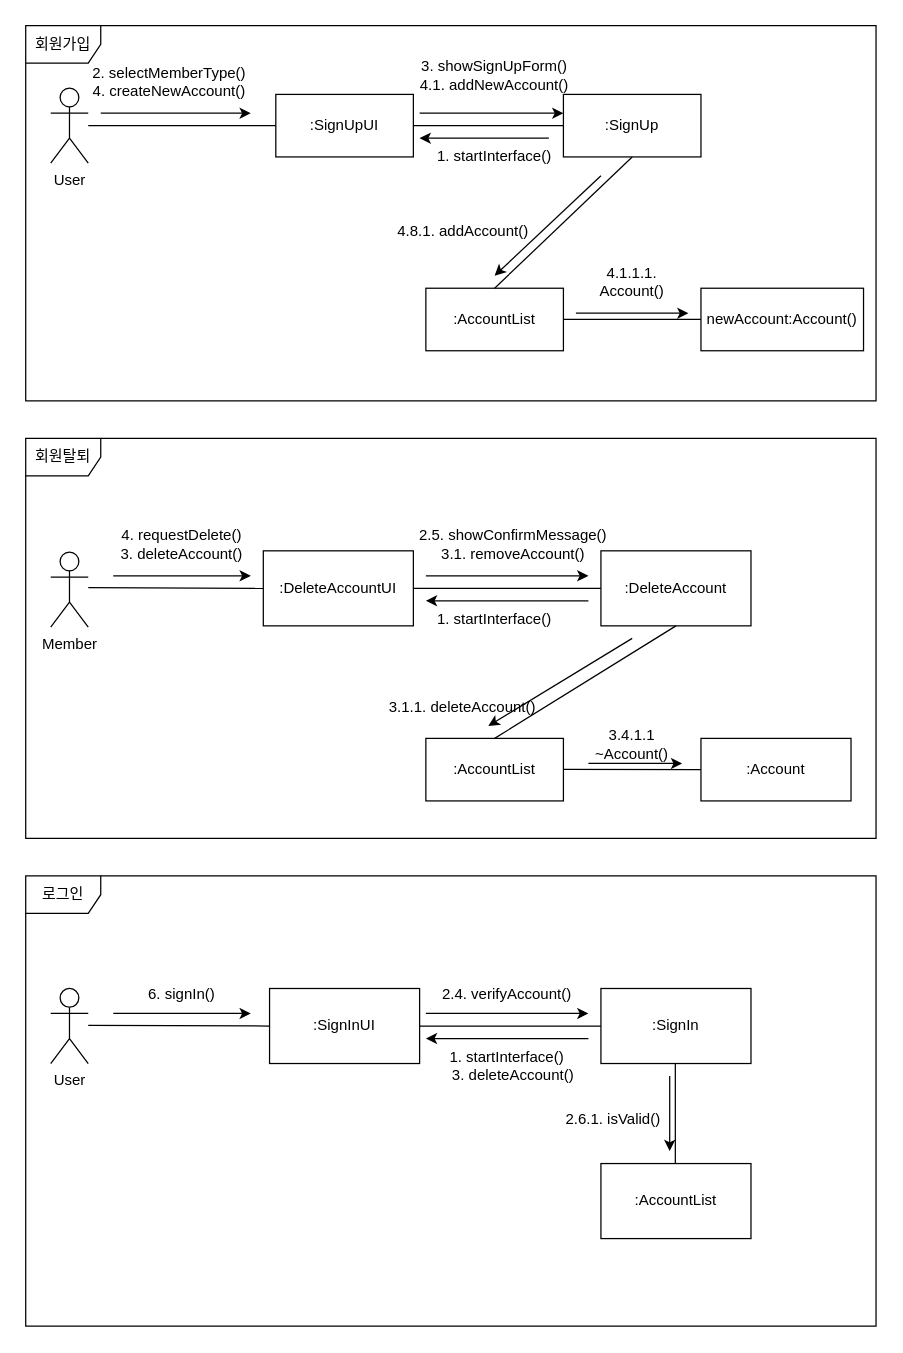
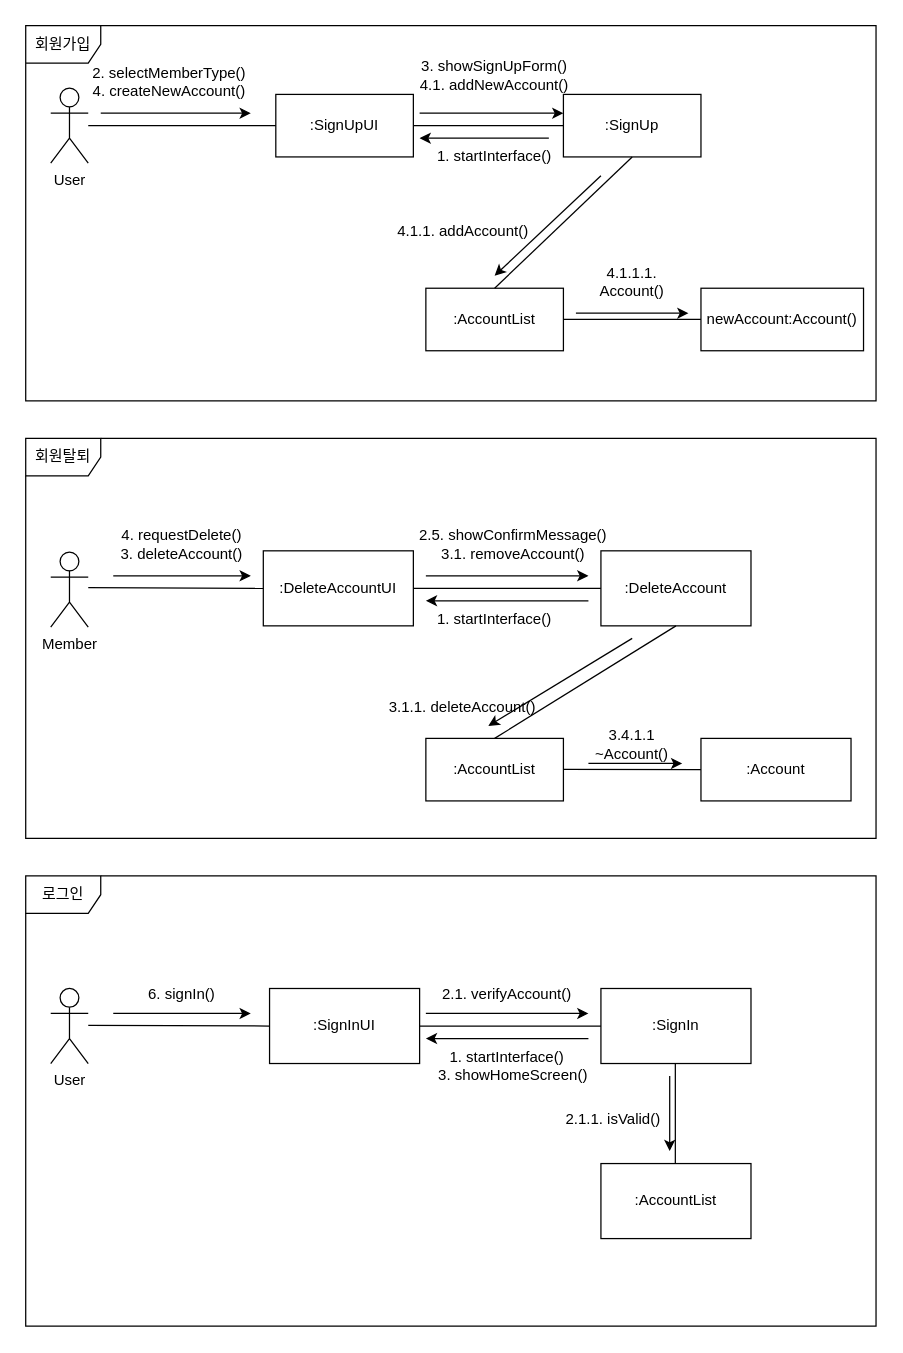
- <mxCell id="51" value="4.8.1. addAccount()" style="text;html=1;strokeColor=none;fillColor=none;align=center;verticalAlign=middle;whiteSpace=wrap;rounded=0;" vertex="1" parent="1"><mxGeometry x="310" y="170" width="120" height="30" as="geometry" /></mxCell>
+ <mxCell id="51" value="4.1.1. addAccount()" style="text;html=1;strokeColor=none;fillColor=none;align=center;verticalAlign=middle;whiteSpace=wrap;rounded=0;" vertex="1" parent="1"><mxGeometry x="310" y="170" width="120" height="30" as="geometry" /></mxCell>
- <mxCell id="38" value="2.4. verifyAccount()" style="text;html=1;strokeColor=none;fillColor=none;align=center;verticalAlign=middle;whiteSpace=wrap;rounded=0;" parent="1" vertex="1"><mxGeometry x="330" y="780" width="150" height="30" as="geometry" /></mxCell>
+ <mxCell id="38" value="2.1. verifyAccount()" style="text;html=1;strokeColor=none;fillColor=none;align=center;verticalAlign=middle;whiteSpace=wrap;rounded=0;" parent="1" vertex="1"><mxGeometry x="330" y="780" width="150" height="30" as="geometry" /></mxCell>
- <mxCell id="39" value="3. deleteAccount()" style="text;html=1;strokeColor=none;fillColor=none;align=center;verticalAlign=middle;whiteSpace=wrap;rounded=0;" parent="1" vertex="1"><mxGeometry x="335" y="850" width="150" height="20" as="geometry" /></mxCell>
+ <mxCell id="39" value="3. showHomeScreen()" style="text;html=1;strokeColor=none;fillColor=none;align=center;verticalAlign=middle;whiteSpace=wrap;rounded=0;" parent="1" vertex="1"><mxGeometry x="335" y="850" width="150" height="20" as="geometry" /></mxCell>
- <mxCell id="46" value="2.6.1. isValid()" style="text;html=1;strokeColor=none;fillColor=none;align=center;verticalAlign=middle;whiteSpace=wrap;rounded=0;" parent="1" vertex="1"><mxGeometry x="390" y="880" width="200" height="30" as="geometry" /></mxCell>
+ <mxCell id="46" value="2.1.1. isValid()" style="text;html=1;strokeColor=none;fillColor=none;align=center;verticalAlign=middle;whiteSpace=wrap;rounded=0;" parent="1" vertex="1"><mxGeometry x="390" y="880" width="200" height="30" as="geometry" /></mxCell>
